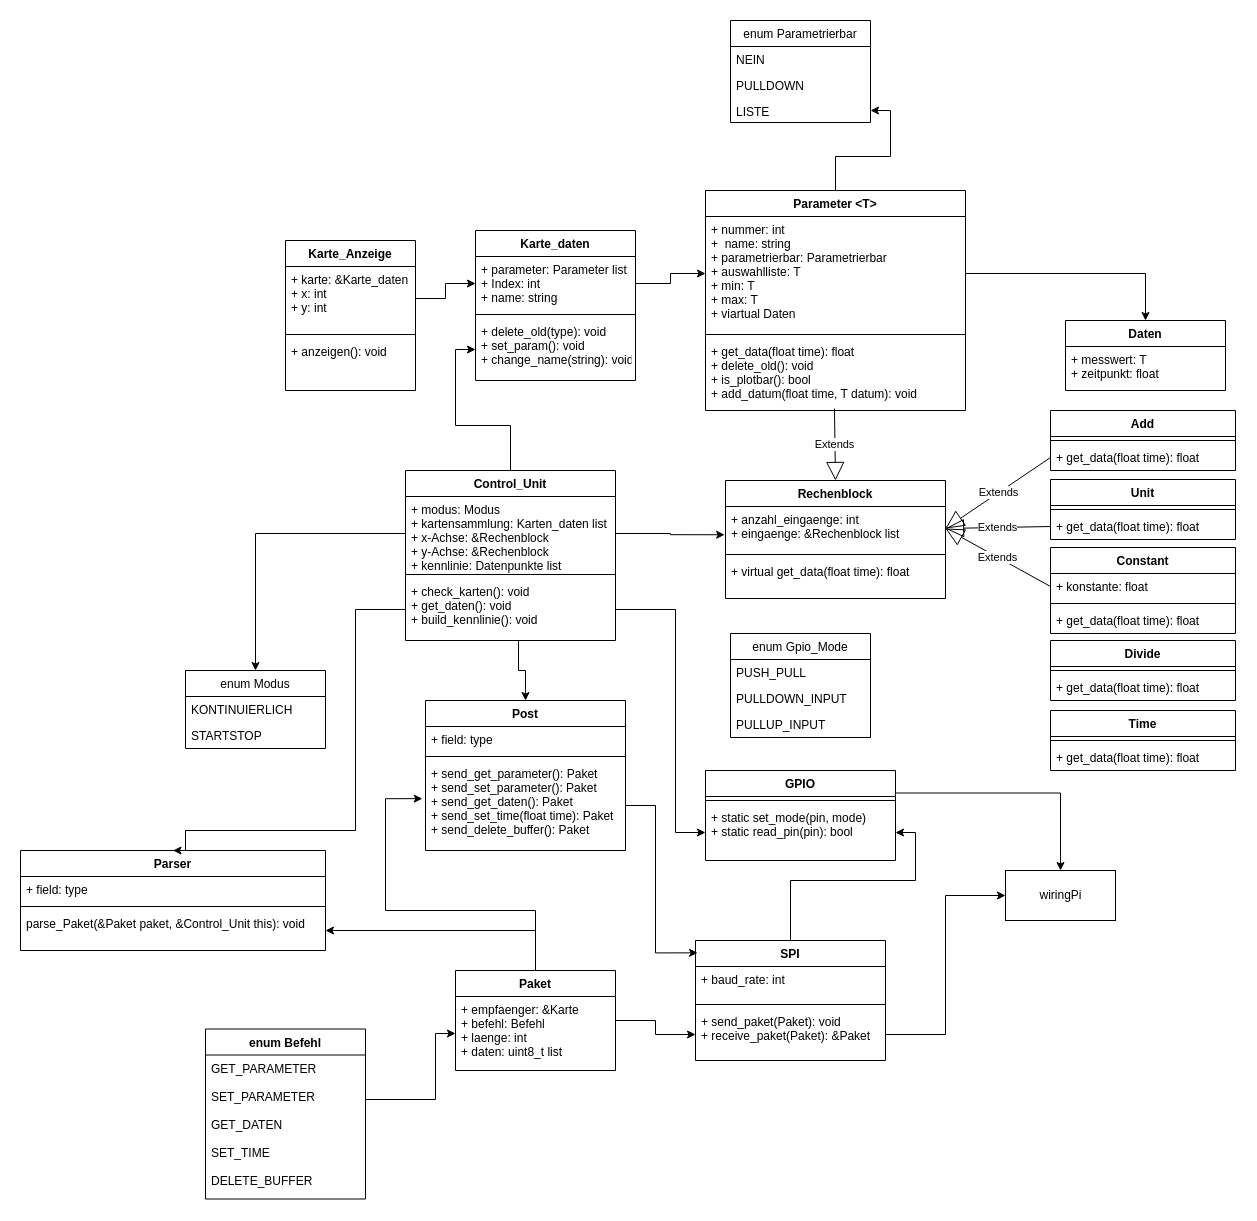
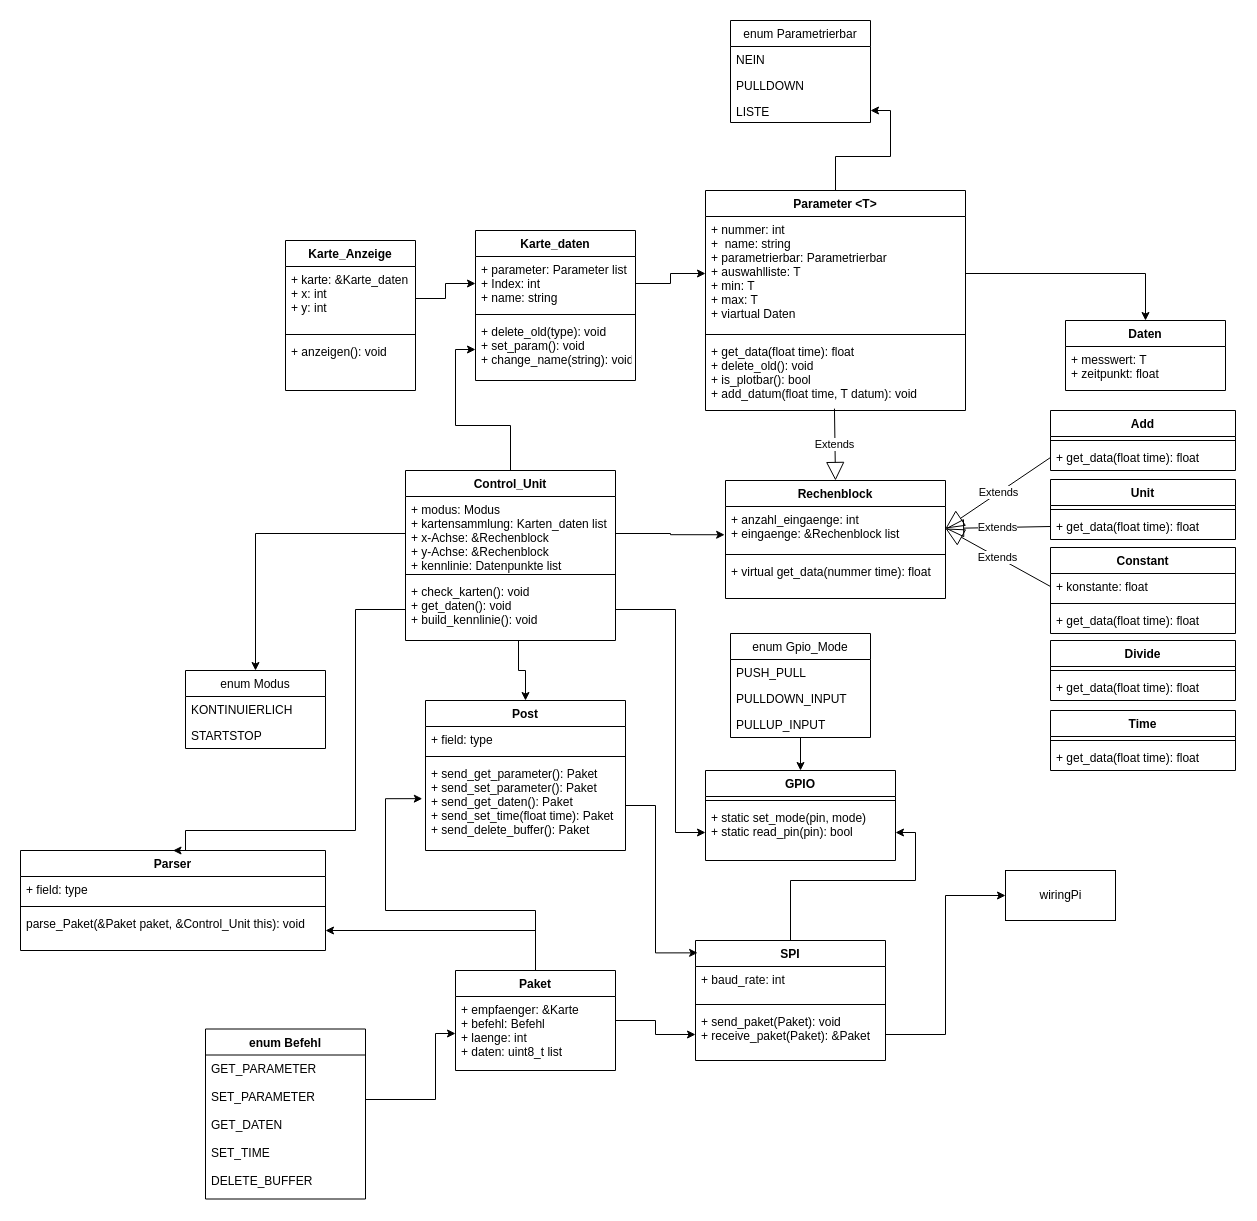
- <mxCell id="40" value="+ virtual get_data(float time): float" style="text;strokeColor=none;fillColor=none;align=left;verticalAlign=top;spacingLeft=4;spacingRight=4;overflow=hidden;rotatable=0;points=[[0,0.5],[1,0.5]];portConstraint=eastwest;" parent="37" vertex="1"><mxGeometry y="78" width="220" height="40" as="geometry" /></mxCell>
+ <mxCell id="40" value="+ virtual get_data(nummer time): float" style="text;strokeColor=none;fillColor=none;align=left;verticalAlign=top;spacingLeft=4;spacingRight=4;overflow=hidden;rotatable=0;points=[[0,0.5],[1,0.5]];portConstraint=eastwest;" parent="37" vertex="1"><mxGeometry y="78" width="220" height="40" as="geometry" /></mxCell>
+ <mxCell id="88" style="edgeStyle=orthogonalEdgeStyle;rounded=0;orthogonalLoop=1;jettySize=auto;html=1;entryX=0.5;entryY=0;entryDx=0;entryDy=0;" parent="1" source="89" target="85" edge="1"><mxGeometry relative="1" as="geometry" /></mxCell>
- <mxCell id="84" style="edgeStyle=orthogonalEdgeStyle;rounded=0;orthogonalLoop=1;jettySize=auto;html=1;exitX=1;exitY=0.25;exitDx=0;exitDy=0;entryX=0.5;entryY=0;entryDx=0;entryDy=0;" parent="1" source="85" target="26" edge="1"><mxGeometry relative="1" as="geometry" /></mxCell>
